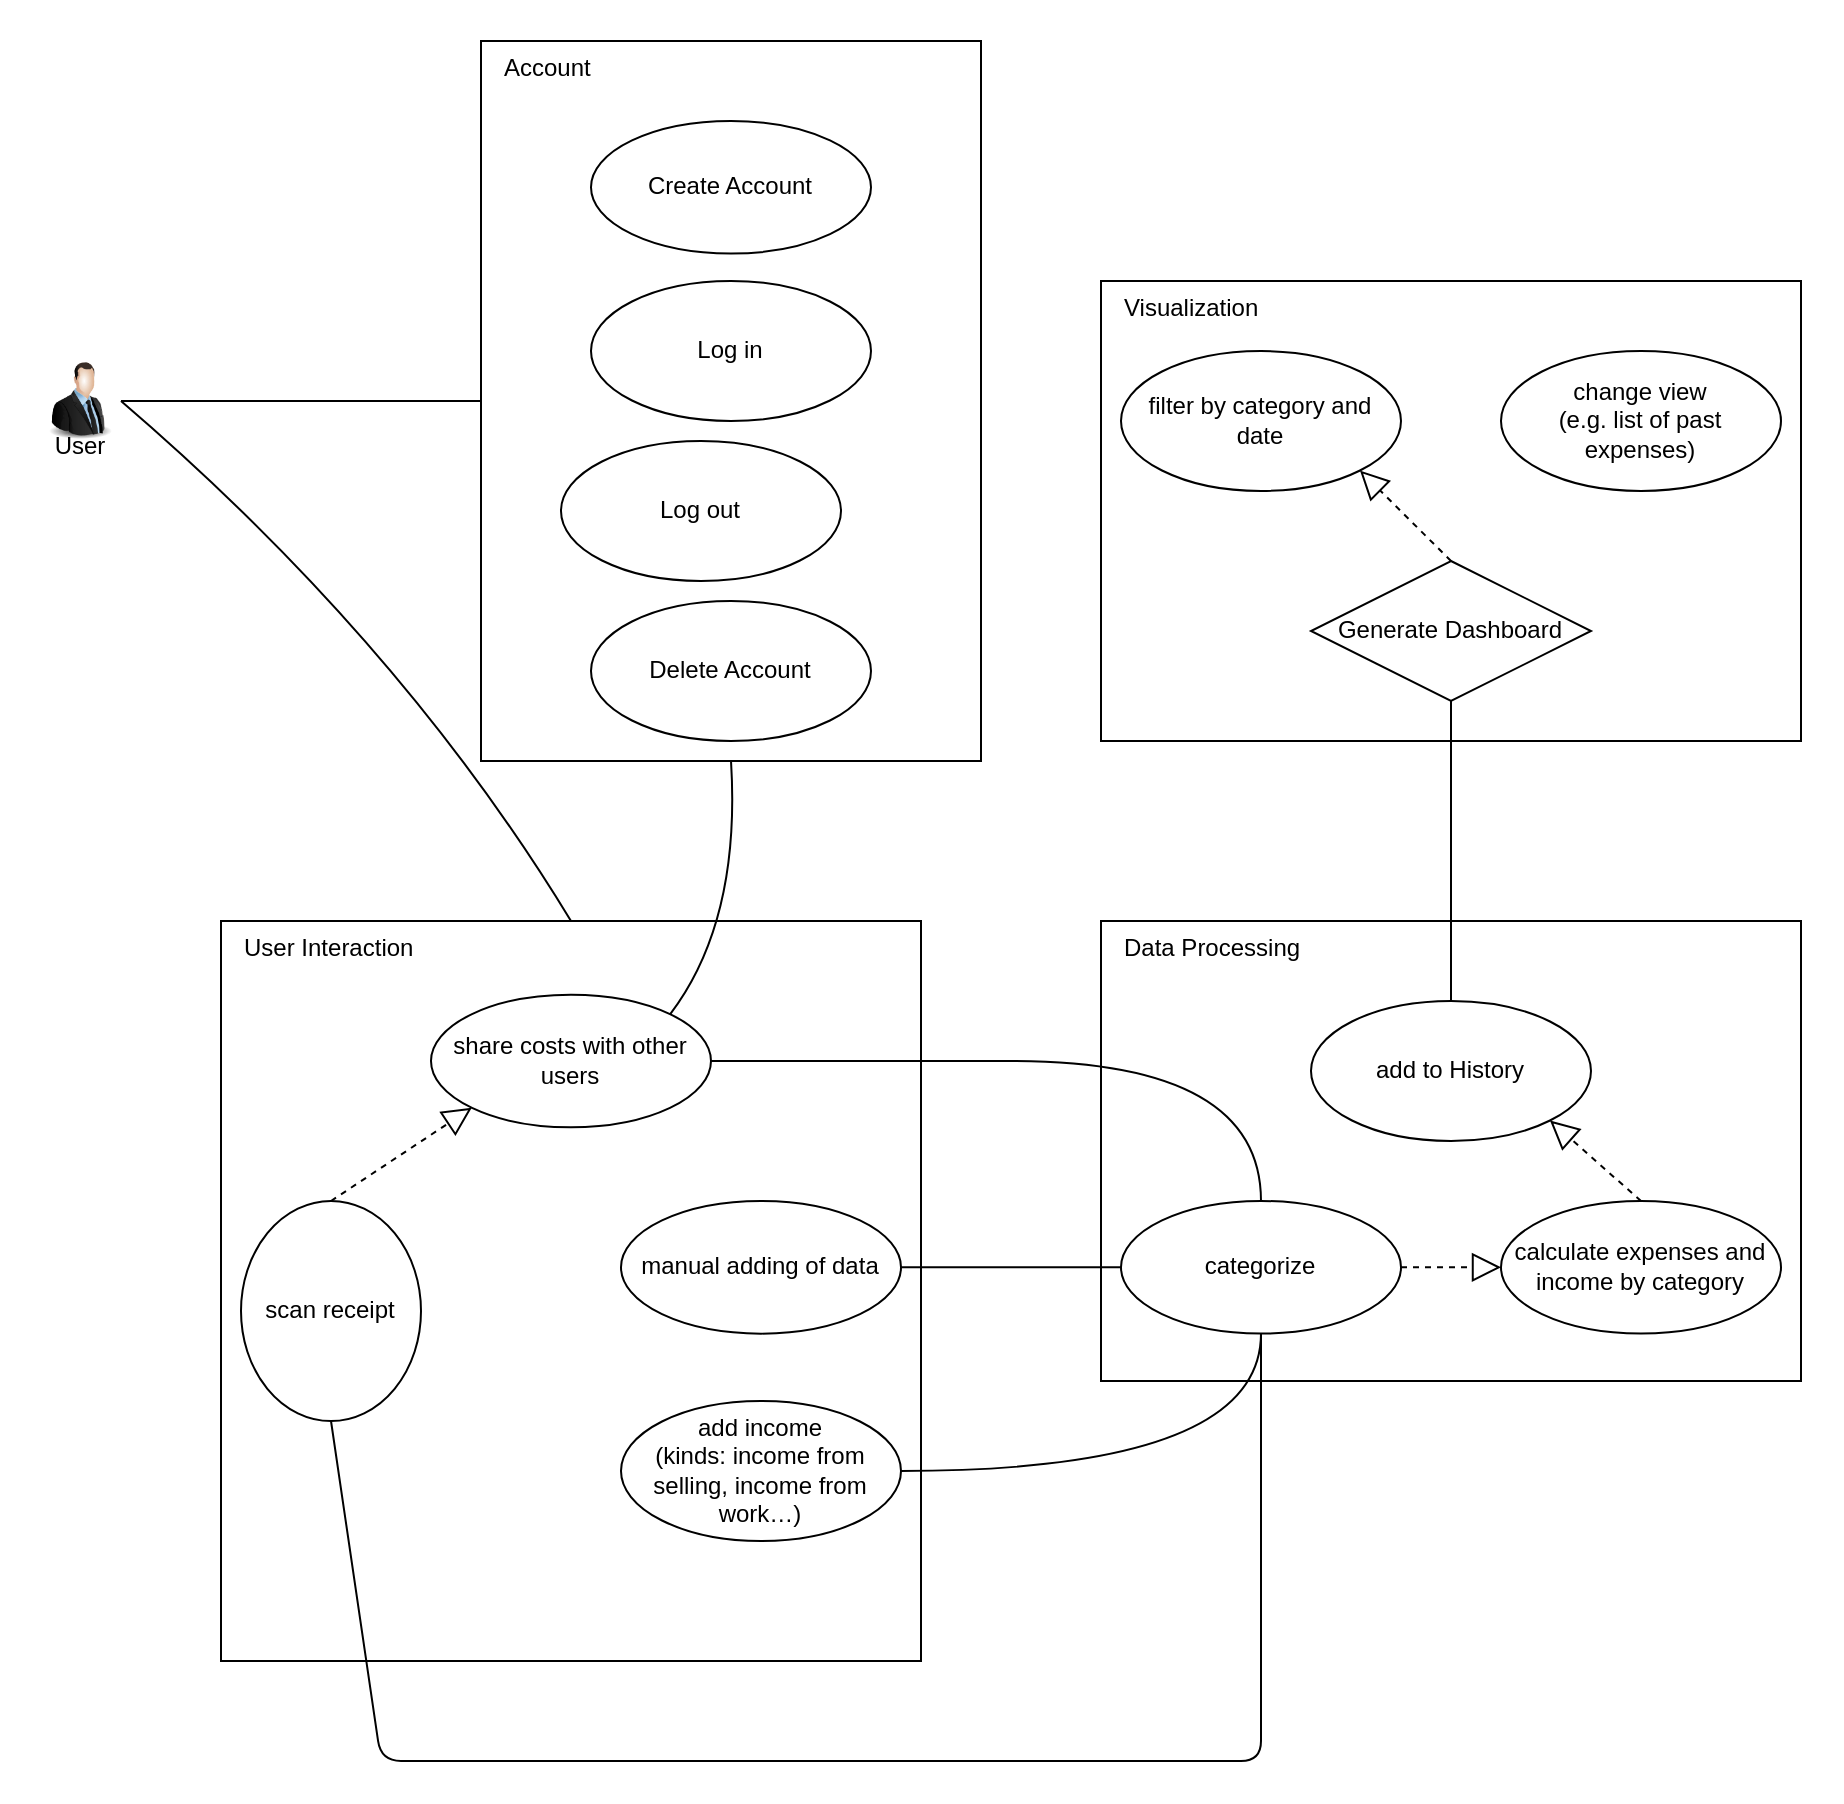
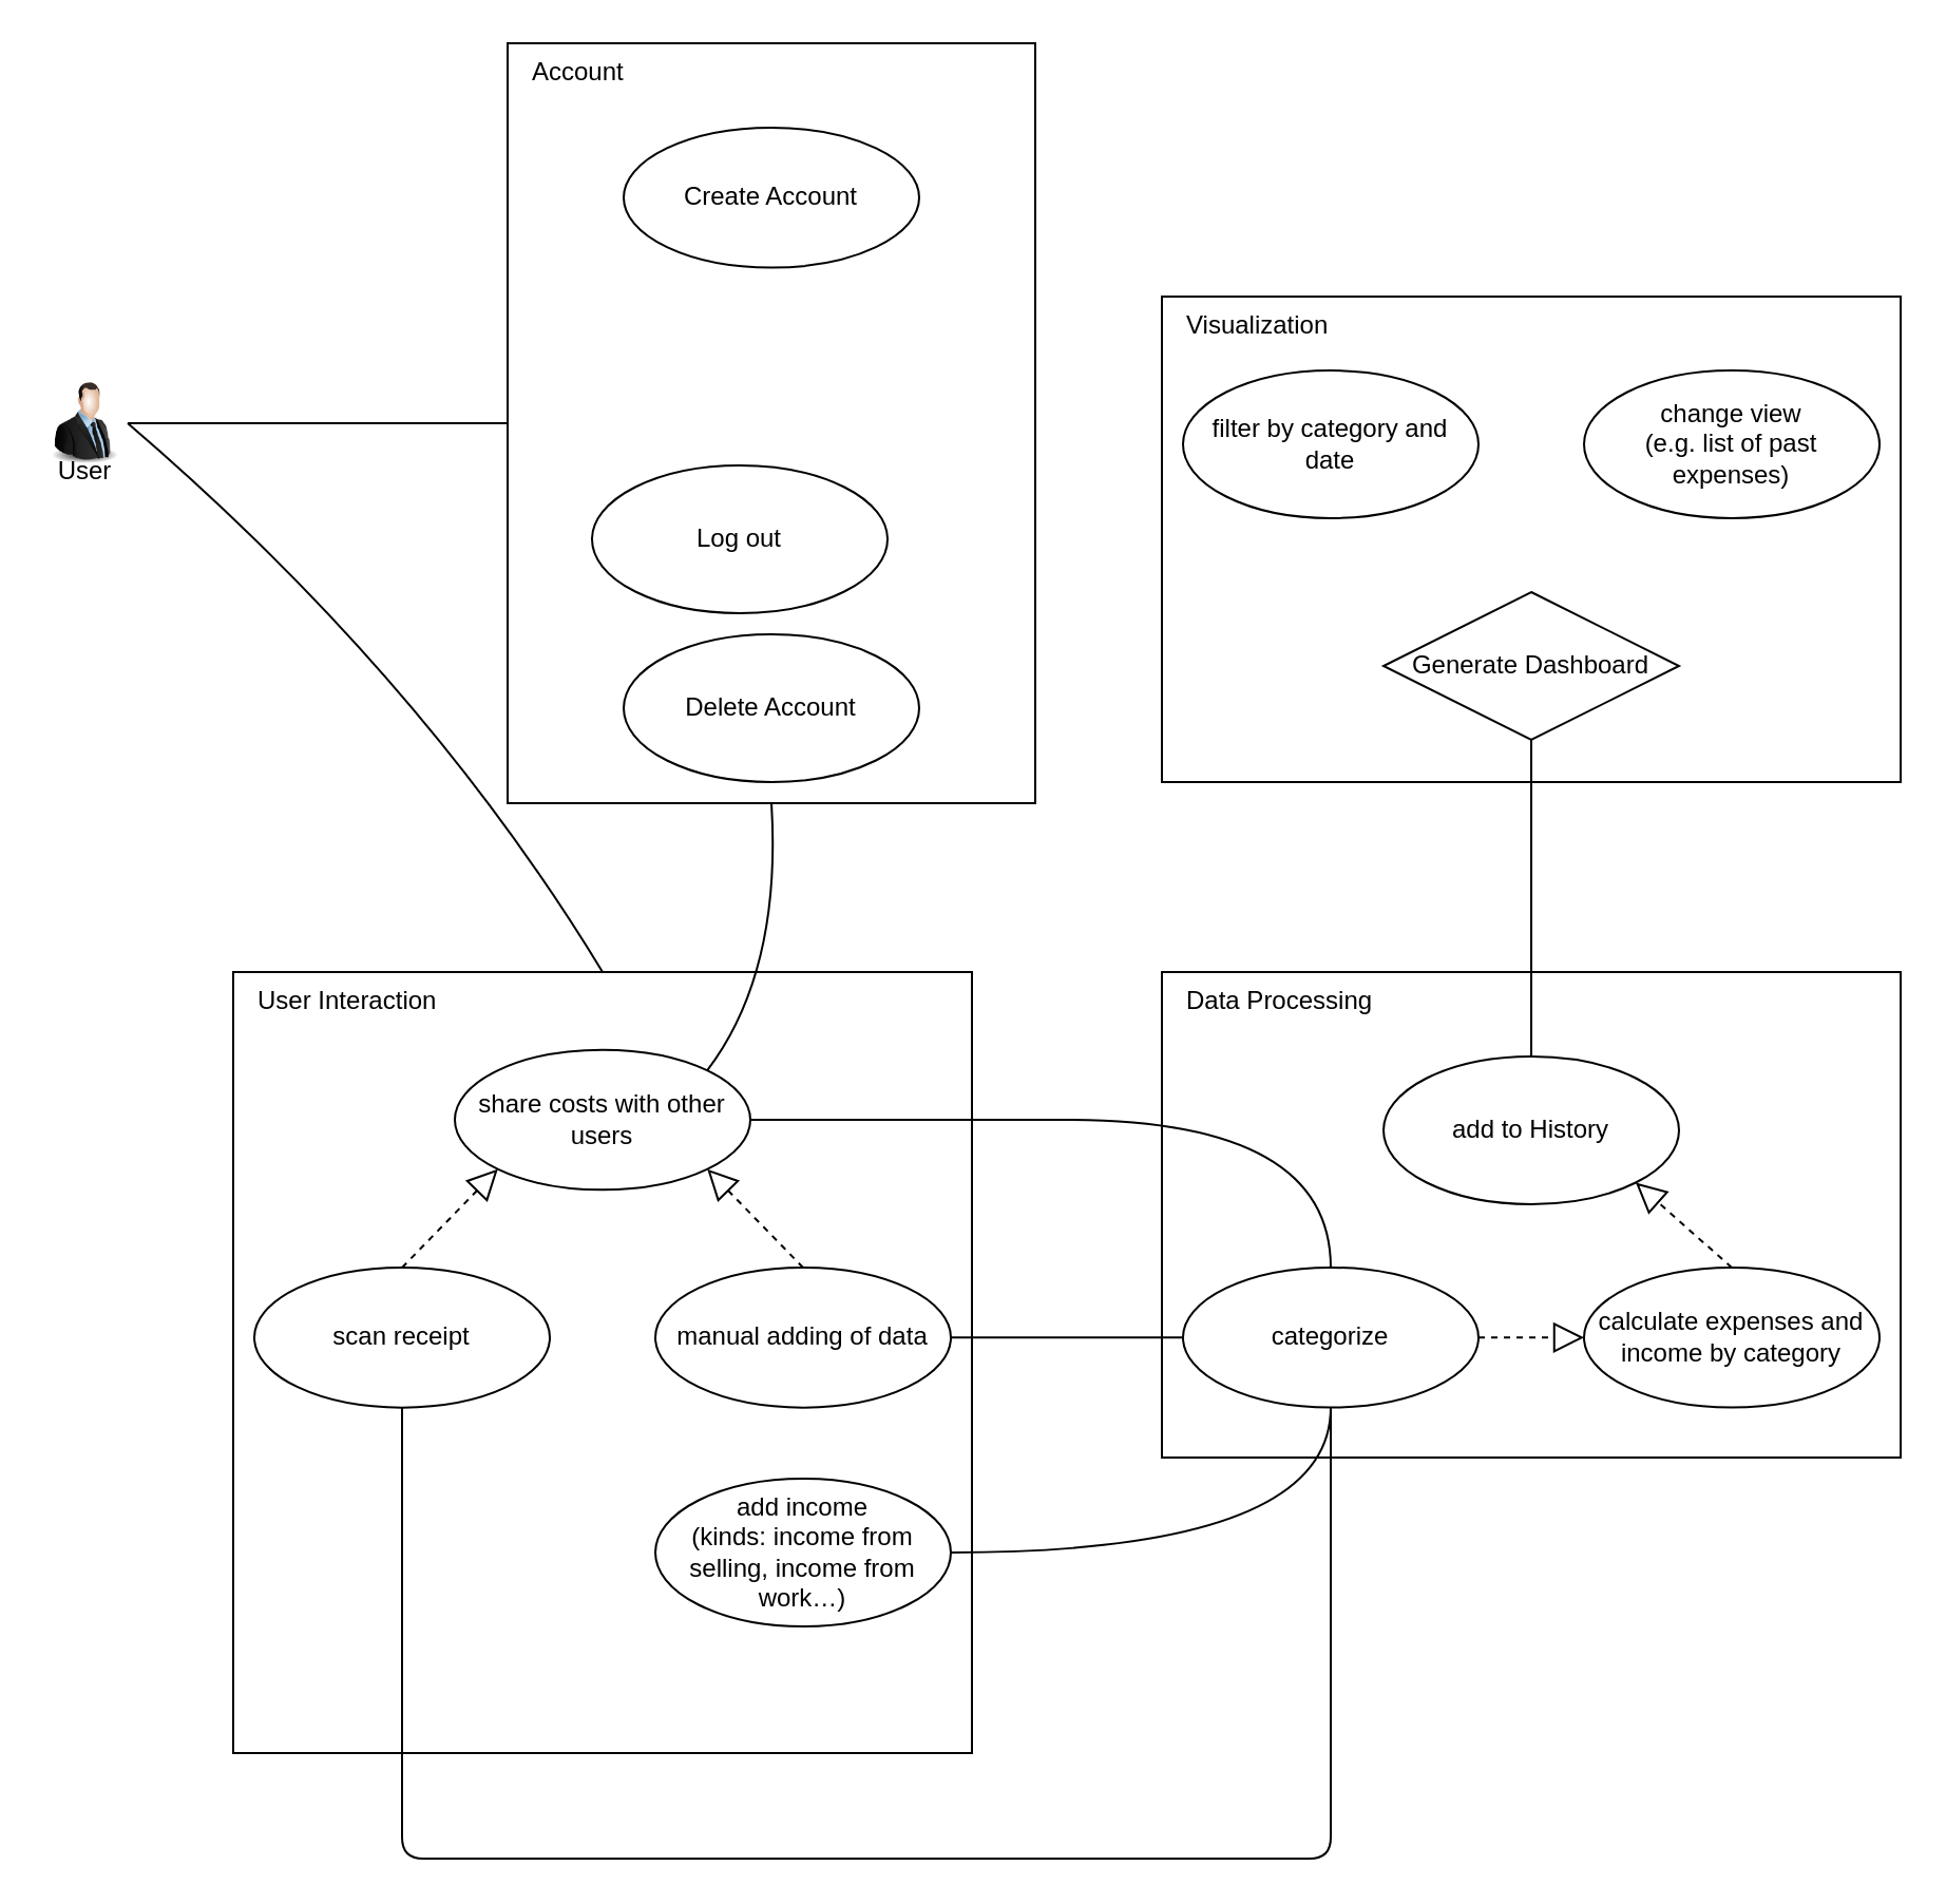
- <mxCell id="8" value="Log in" style="ellipse;whiteSpace=wrap;html=1;" parent="6" vertex="1"><mxGeometry x="55" y="120" width="140" height="70" as="geometry" /></mxCell>
- <mxCell id="34" value="" style="endArrow=block;dashed=1;endFill=0;endSize=12;html=1;exitX=0.5;exitY=0;exitDx=0;exitDy=0;entryX=1;entryY=1;entryDx=0;entryDy=0;" parent="1" source="29" target="33" edge="1"><mxGeometry width="160" relative="1" as="geometry"><mxPoint x="735" y="290" as="sourcePoint" /><mxPoint x="780.081" y="259.536" as="targetPoint" /></mxGeometry></mxCell>
+ <mxCell id="17" value="" style="endArrow=block;dashed=1;endFill=0;endSize=12;html=1;exitX=0.5;exitY=0;exitDx=0;exitDy=0;entryX=1;entryY=1;entryDx=0;entryDy=0;" parent="1" source="14" target="15" edge="1"><mxGeometry x="190" y="540" width="160" as="geometry"><mxPoint x="319.919" y="423.771" as="sourcePoint" /><mxPoint x="344" y="452.632" as="targetPoint" /></mxGeometry></mxCell>
- <mxCell id="13" value="scan receipt" style="ellipse;whiteSpace=wrap;html=1;" parent="1" vertex="1"><mxGeometry x="120" y="600.001" width="90" height="110" as="geometry" /></mxCell>
+ <mxCell id="13" value="scan receipt" style="ellipse;whiteSpace=wrap;html=1;" parent="1" vertex="1"><mxGeometry x="120" y="600.001" width="140" height="66.316" as="geometry" /></mxCell>
